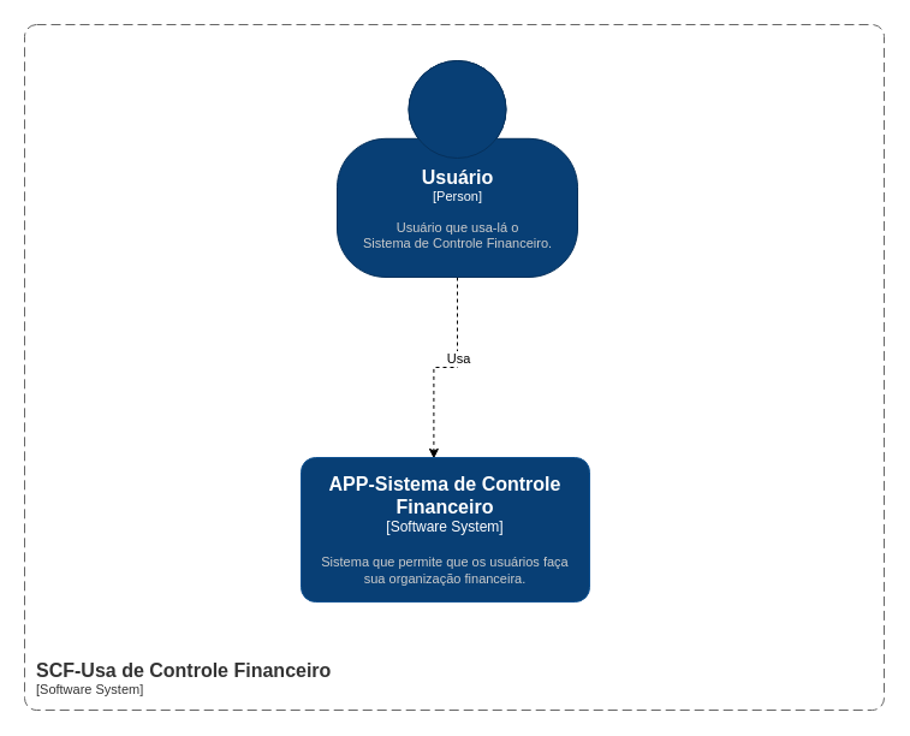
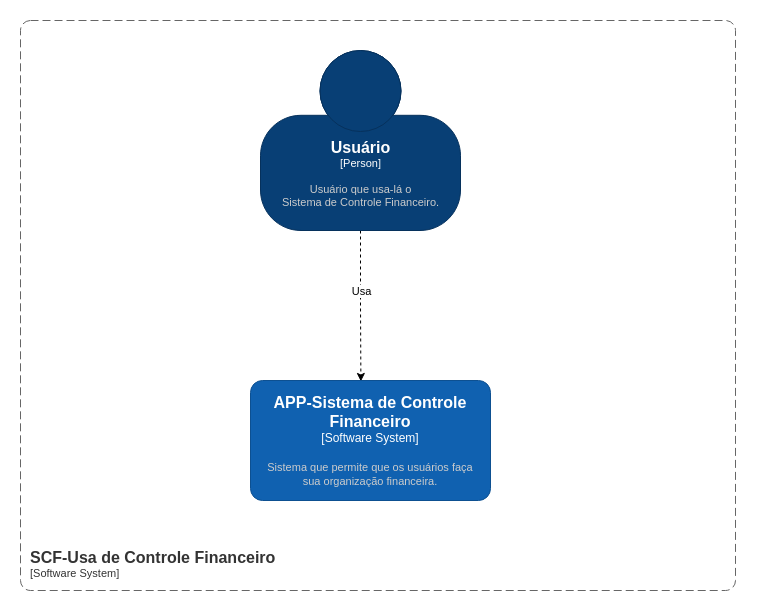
- <mxCell id="4" value="&lt;font style=&quot;font-size: 16px&quot;&gt;&lt;b&gt;Usuário&lt;/b&gt;&lt;/font&gt;&lt;div&gt;[Person]&lt;/div&gt;&lt;br&gt;&lt;div&gt;&lt;font style=&quot;font-size: 11px&quot;&gt;&lt;font color=&quot;#cccccc&quot;&gt;Usuário que usa-lá o &#10;Sistema de Controle Financeiro.&lt;/font&gt;&lt;/div&gt;" style="html=1;fontSize=11;dashed=0;whitespace=wrap;fillColor=#083F75;strokeColor=#06315C;fontColor=#ffffff;shape=mxgraph.c4.person2;align=center;metaEdit=1;points=[[0.5,0,0],[1,0.5,0],[1,0.75,0],[0.75,1,0],[0.5,1,0],[0.25,1,0],[0,0.75,0],[0,0.5,0]];resizable=0;" vertex="1" parent="1"><mxGeometry x="280" y="50" width="200" height="180" as="geometry" /></mxCell>
+ <mxCell id="4" value="&lt;font style=&quot;font-size: 16px&quot;&gt;&lt;b&gt;Usuário&lt;/b&gt;&lt;/font&gt;&lt;div&gt;[Person]&lt;/div&gt;&lt;br&gt;&lt;div&gt;&lt;font style=&quot;font-size: 11px&quot;&gt;&lt;font color=&quot;#cccccc&quot;&gt;Usuário que usa-lá o &#10;Sistema de Controle Financeiro.&lt;/font&gt;&lt;/div&gt;" style="html=1;fontSize=11;dashed=0;whitespace=wrap;fillColor=#083F75;strokeColor=#06315C;fontColor=#ffffff;shape=mxgraph.c4.person2;align=center;metaEdit=1;points=[[0.5,0,0],[1,0.5,0],[1,0.75,0],[0.75,1,0],[0.5,1,0],[0.25,1,0],[0,0.75,0],[0,0.5,0]];resizable=0;" vertex="1" parent="1"><mxGeometry x="260" y="50" width="200" height="180" as="geometry" /></mxCell>
- <mxCell id="5" value="&lt;font style=&quot;font-size: 16px&quot;&gt;&lt;b&gt;APP-Sistema de Controle Financeiro&lt;/b&gt;&lt;/font&gt;&lt;div&gt;[Software System]&lt;/div&gt;&lt;br&gt;&lt;div&gt;&lt;font style=&quot;font-size: 11px&quot;&gt;&lt;font color=&quot;#cccccc&quot;&gt;Sistema que permite que os usuários faça &#10;sua organização financeira.&lt;/font&gt;&lt;/div&gt;" style="rounded=1;whiteSpace=wrap;html=1;labelBackgroundColor=none;fillColor=#083f75;fontColor=#ffffff;align=center;arcSize=10;strokeColor=#0D5091;metaEdit=1;resizable=0;points=[[0.25,0,0],[0.5,0,0],[0.75,0,0],[1,0.25,0],[1,0.5,0],[1,0.75,0],[0.75,1,0],[0.5,1,0],[0.25,1,0],[0,0.75,0],[0,0.5,0],[0,0.25,0]];" vertex="1" parent="1"><mxGeometry x="250" y="380" width="240" height="120" as="geometry" /></mxCell>
+ <mxCell id="5" value="&lt;font style=&quot;font-size: 16px&quot;&gt;&lt;b&gt;APP-Sistema de Controle Financeiro&lt;/b&gt;&lt;/font&gt;&lt;div&gt;[Software System]&lt;/div&gt;&lt;br&gt;&lt;div&gt;&lt;font style=&quot;font-size: 11px&quot;&gt;&lt;font color=&quot;#cccccc&quot;&gt;Sistema que permite que os usuários faça &#10;sua organização financeira.&lt;/font&gt;&lt;/div&gt;" style="rounded=1;whiteSpace=wrap;html=1;labelBackgroundColor=none;fillColor=#1061B0;fontColor=#ffffff;align=center;arcSize=10;strokeColor=#0D5091;metaEdit=1;resizable=0;points=[[0.25,0,0],[0.5,0,0],[0.75,0,0],[1,0.25,0],[1,0.5,0],[1,0.75,0],[0.75,1,0],[0.5,1,0],[0.25,1,0],[0,0.75,0],[0,0.5,0],[0,0.25,0]];" vertex="1" parent="1"><mxGeometry x="250" y="380" width="240" height="120" as="geometry" /></mxCell>
